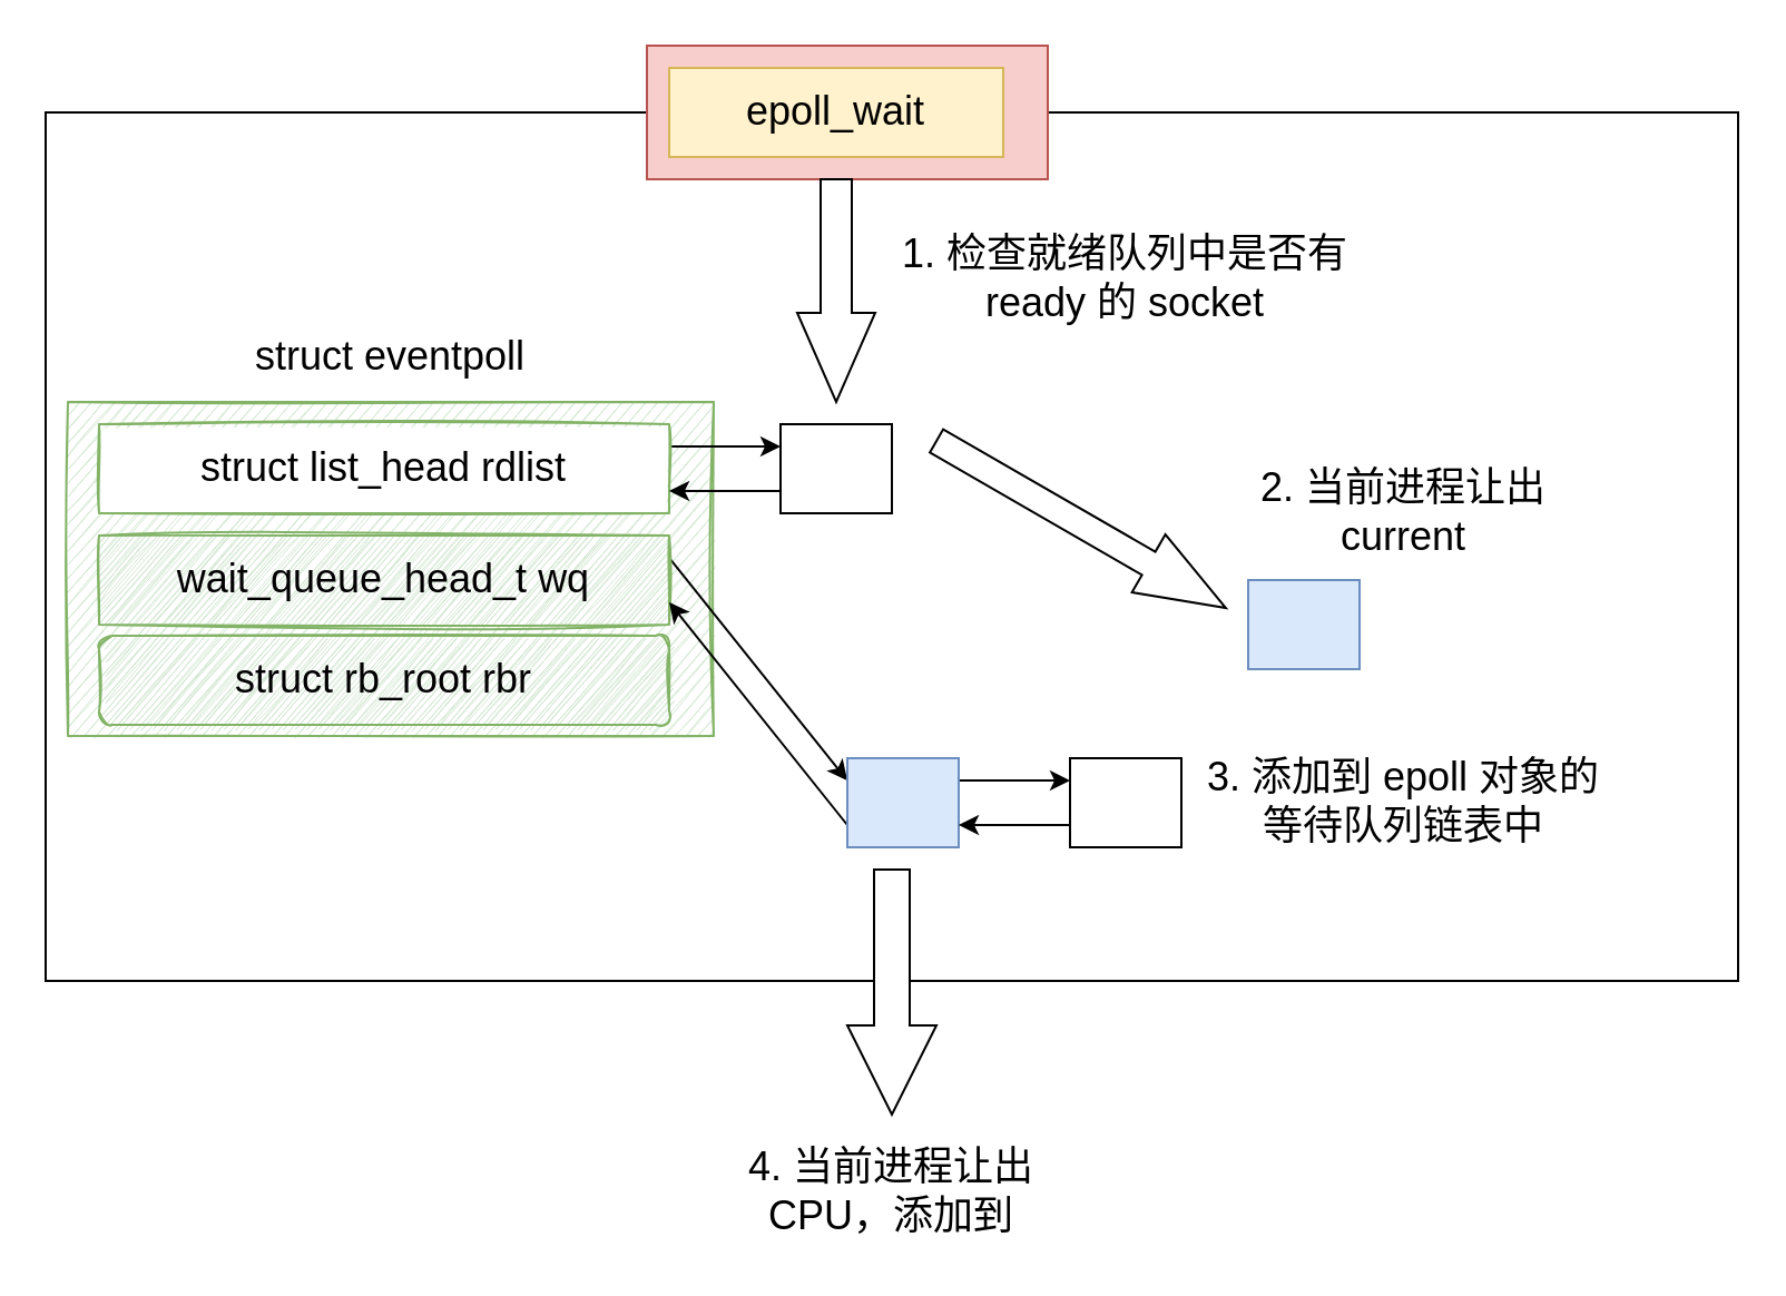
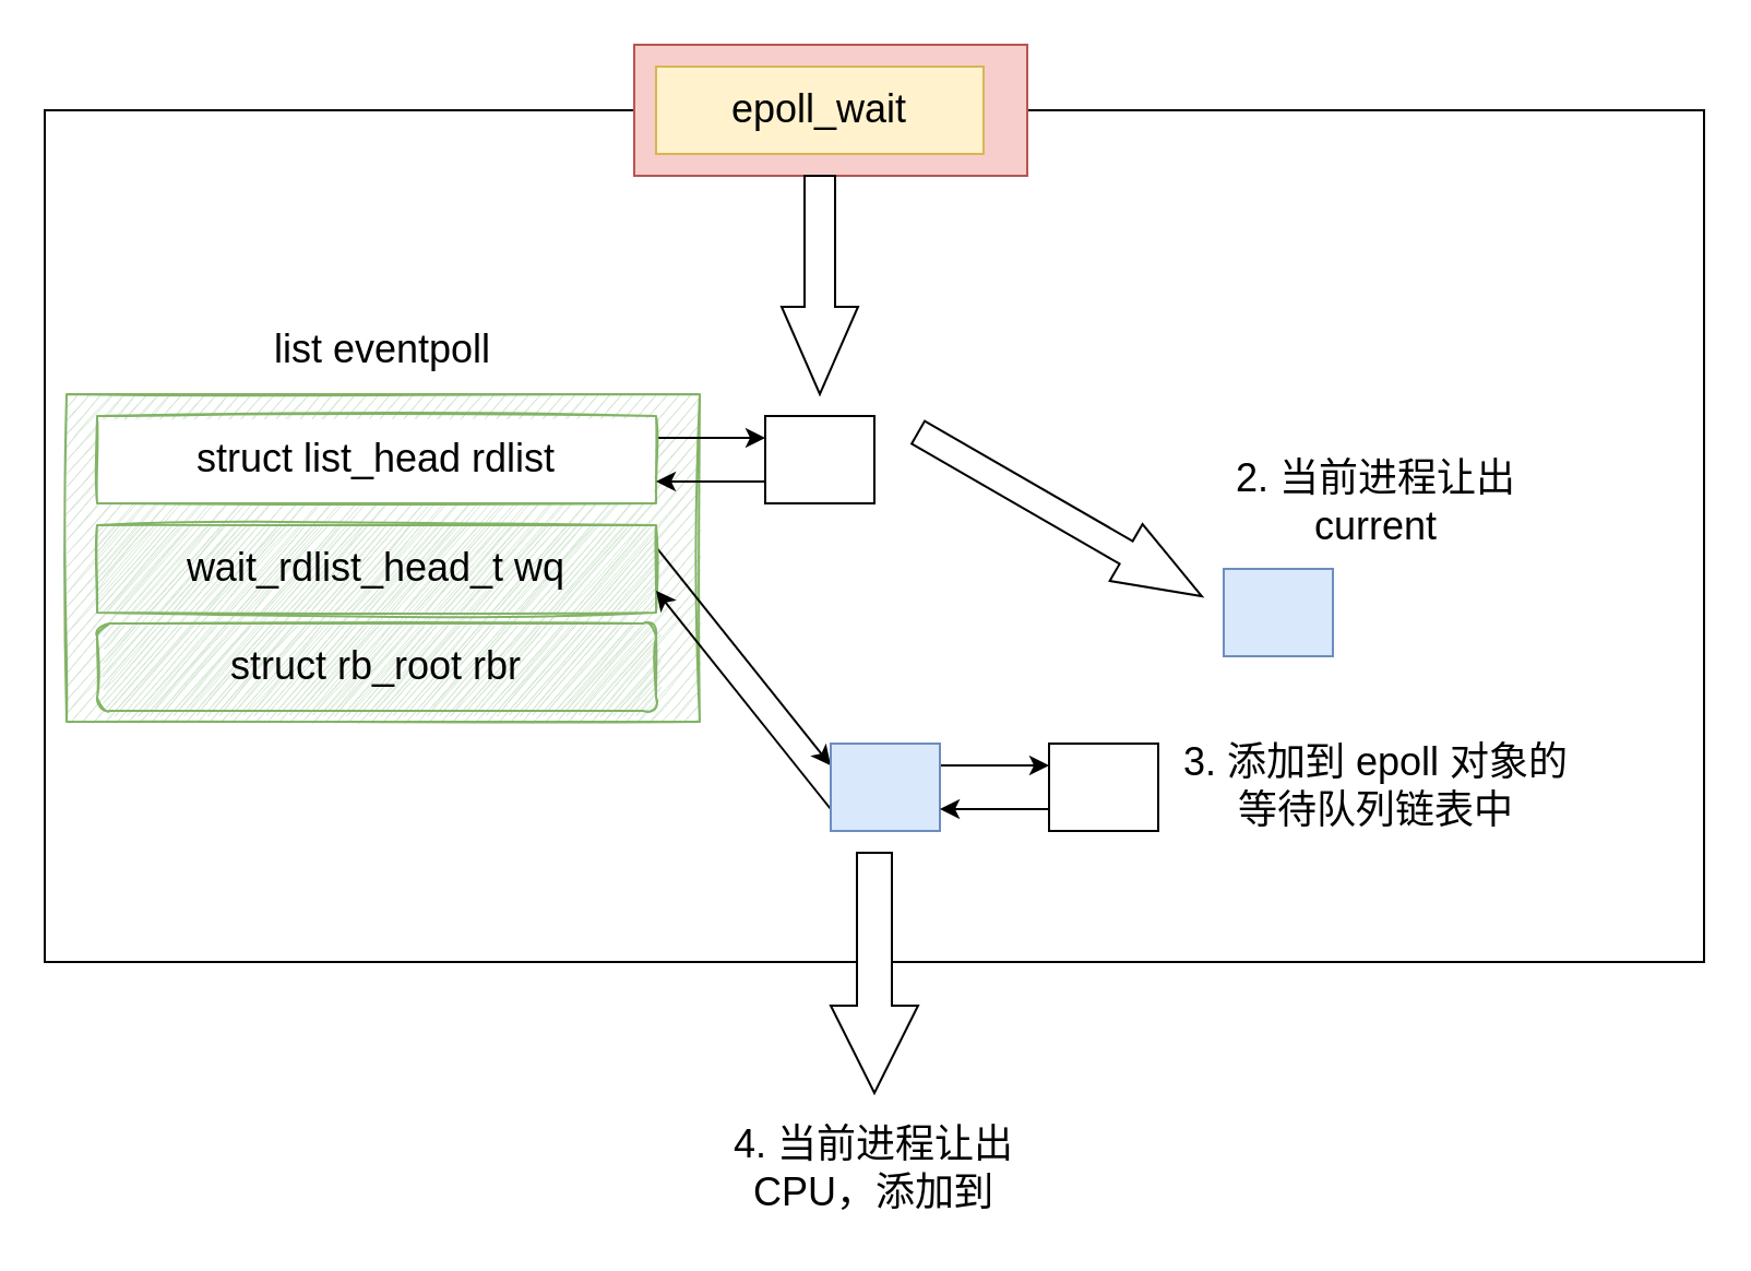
- <mxCell id="18" value="1. 检查就绪队列中是否有 ready 的 socket" style="text;html=1;strokeColor=none;fillColor=none;align=center;verticalAlign=middle;whiteSpace=wrap;rounded=0;fontSize=18;" vertex="1" parent="1"><mxGeometry x="400" y="100" width="210" height="50" as="geometry" /></mxCell>
- <mxCell id="10" value="struct eventpoll" style="text;html=1;strokeColor=none;fillColor=none;align=center;verticalAlign=middle;whiteSpace=wrap;rounded=0;sketch=1;fontSize=18;" parent="1" vertex="1"><mxGeometry x="90" y="140" width="170" height="40" as="geometry" /></mxCell>
+ <mxCell id="10" value="list eventpoll" style="text;html=1;strokeColor=none;fillColor=none;align=center;verticalAlign=middle;whiteSpace=wrap;rounded=0;sketch=1;fontSize=18;" parent="1" vertex="1"><mxGeometry x="90" y="140" width="170" height="40" as="geometry" /></mxCell>
- <mxCell id="9" value="wait_queue_head_t wq" style="rounded=0;whiteSpace=wrap;html=1;sketch=1;fontSize=18;fillColor=#d5e8d4;strokeColor=#82b366;" parent="1" vertex="1"><mxGeometry x="44" y="240" width="256" height="40" as="geometry" /></mxCell>
+ <mxCell id="9" value="wait_rdlist_head_t wq" style="rounded=0;whiteSpace=wrap;html=1;sketch=1;fontSize=18;fillColor=#d5e8d4;strokeColor=#82b366;" parent="1" vertex="1"><mxGeometry x="44" y="240" width="256" height="40" as="geometry" /></mxCell>
